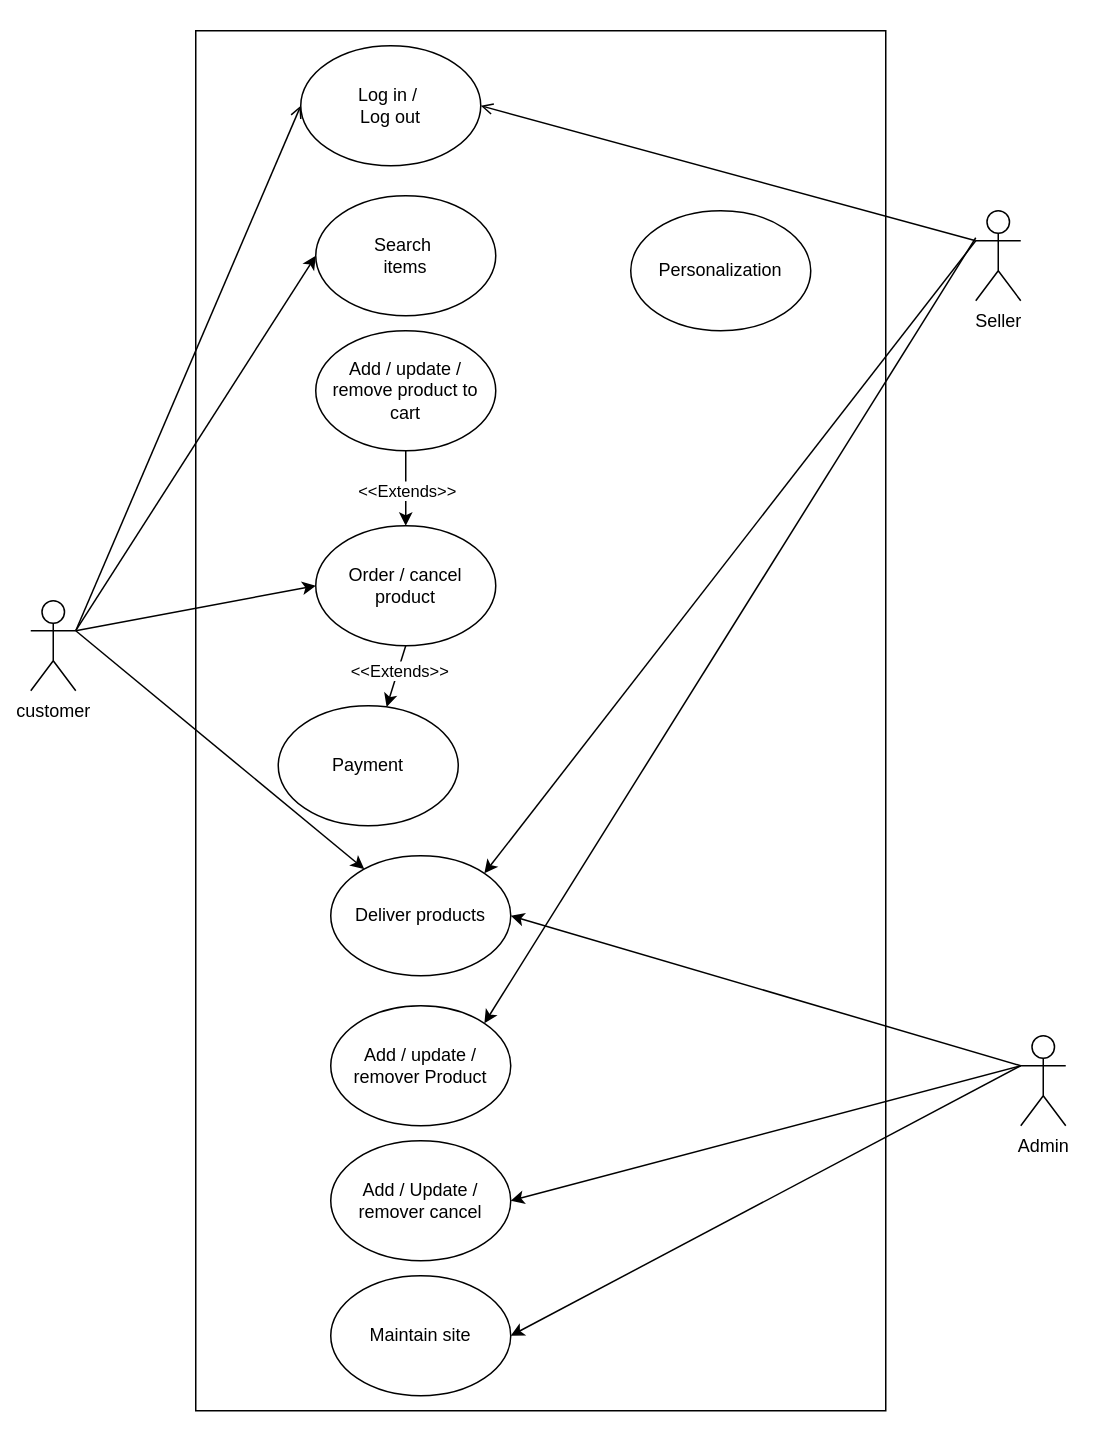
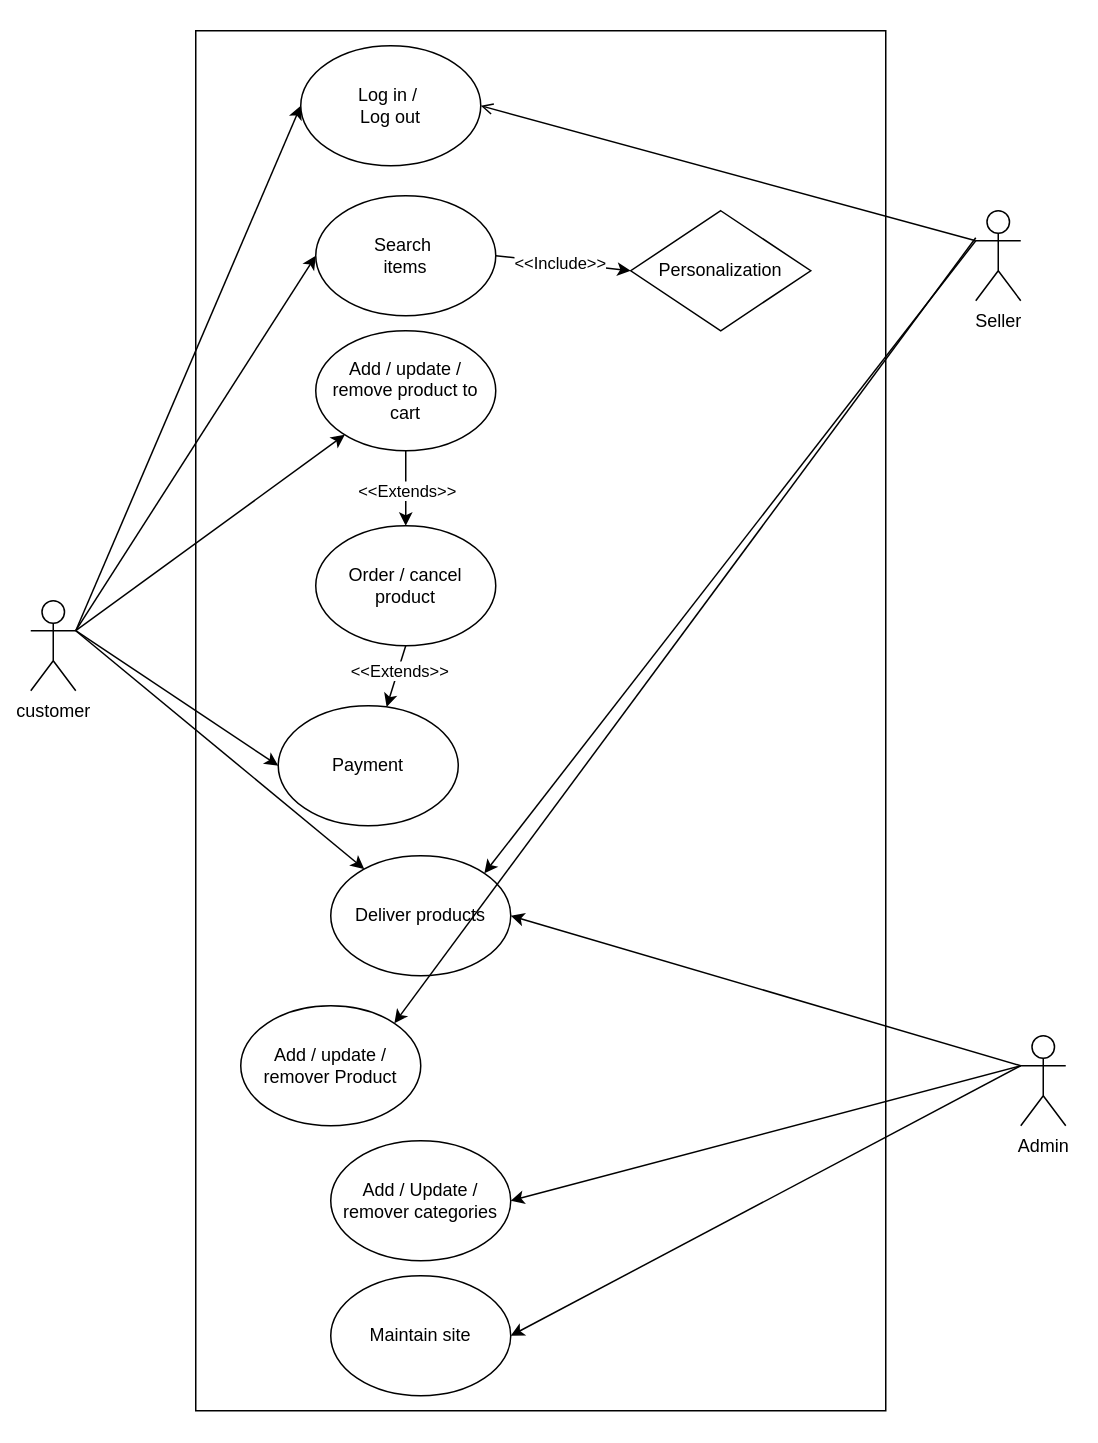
- <mxCell id="13" value="" style="endArrow=open;html=1;rounded=0;entryX=0;entryY=0.5;entryDx=0;entryDy=0;exitX=1;exitY=0.333;exitDx=0;exitDy=0;exitPerimeter=0;" edge="1" parent="1" source="2" target="6"><mxGeometry width="50" height="50" relative="1" as="geometry"><mxPoint x="50" y="380" as="sourcePoint" /><mxPoint x="100" y="330" as="targetPoint" /></mxGeometry></mxCell>
+ <mxCell id="13" value="" style="endArrow=classic;html=1;rounded=0;entryX=0;entryY=0.5;entryDx=0;entryDy=0;exitX=1;exitY=0.333;exitDx=0;exitDy=0;exitPerimeter=0;" edge="1" parent="1" source="2" target="6"><mxGeometry width="50" height="50" relative="1" as="geometry"><mxPoint x="50" y="380" as="sourcePoint" /><mxPoint x="100" y="330" as="targetPoint" /></mxGeometry></mxCell>
+ <mxCell id="27" value="" style="endArrow=classic;html=1;rounded=0;exitX=1;exitY=0.5;exitDx=0;exitDy=0;entryX=0;entryY=0.5;entryDx=0;entryDy=0;" edge="1" parent="1" source="7" target="26"><mxGeometry width="50" height="50" relative="1" as="geometry"><mxPoint x="390" y="300" as="sourcePoint" /><mxPoint x="440" y="250" as="targetPoint" /></mxGeometry></mxCell>
+ <mxCell id="28" value="&amp;lt;&amp;lt;Include&amp;gt;&amp;gt;" style="edgeLabel;html=1;align=center;verticalAlign=middle;resizable=0;points=[];" vertex="1" connectable="0" parent="27"><mxGeometry x="-0.06" relative="1" as="geometry"><mxPoint as="offset" /></mxGeometry></mxCell>
- <mxCell id="26" value="Personalization" style="ellipse;whiteSpace=wrap;html=1;" vertex="1" parent="1"><mxGeometry x="420" y="140" width="120" height="80" as="geometry" /></mxCell>
+ <mxCell id="26" value="Personalization" style="rhombus;whiteSpace=wrap;html=1;" vertex="1" parent="1"><mxGeometry x="420" y="140" width="120" height="80" as="geometry" /></mxCell>
- <mxCell id="14" value="" style="endArrow=classic;html=1;rounded=0;exitX=1;exitY=0.333;exitDx=0;exitDy=0;exitPerimeter=0;entryX=0;entryY=0.5;entryDx=0;entryDy=0;" edge="1" parent="1" source="2" target="9"><mxGeometry width="50" height="50" relative="1" as="geometry"><mxPoint x="50" y="540" as="sourcePoint" /><mxPoint x="100" y="490" as="targetPoint" /></mxGeometry></mxCell>
+ <mxCell id="14" value="" style="endArrow=classic;html=1;rounded=0;exitX=1;exitY=0.333;exitDx=0;exitDy=0;exitPerimeter=0;" edge="1" parent="1" source="2" target="8"><mxGeometry width="50" height="50" relative="1" as="geometry"><mxPoint x="50" y="540" as="sourcePoint" /><mxPoint x="100" y="490" as="targetPoint" /></mxGeometry></mxCell>
+ <mxCell id="19" value="" style="endArrow=classic;html=1;rounded=0;exitX=1;exitY=0.333;exitDx=0;exitDy=0;exitPerimeter=0;entryX=0;entryY=0.5;entryDx=0;entryDy=0;" edge="1" parent="1" source="2" target="10"><mxGeometry width="50" height="50" relative="1" as="geometry"><mxPoint x="110" y="480" as="sourcePoint" /><mxPoint x="160" y="430" as="targetPoint" /></mxGeometry></mxCell>
- <mxCell id="16" value="Add / update / remover Product" style="ellipse;whiteSpace=wrap;html=1;" vertex="1" parent="1"><mxGeometry x="220" y="670" width="120" height="80" as="geometry" /></mxCell>
+ <mxCell id="16" value="Add / update / remover Product" style="ellipse;whiteSpace=wrap;html=1;" vertex="1" parent="1"><mxGeometry x="160" y="670" width="120" height="80" as="geometry" /></mxCell>
- <mxCell id="17" value="Add / Update / remover cancel" style="ellipse;whiteSpace=wrap;html=1;" vertex="1" parent="1"><mxGeometry x="220" y="760" width="120" height="80" as="geometry" /></mxCell>
+ <mxCell id="17" value="Add / Update / remover categories" style="ellipse;whiteSpace=wrap;html=1;" vertex="1" parent="1"><mxGeometry x="220" y="760" width="120" height="80" as="geometry" /></mxCell>
